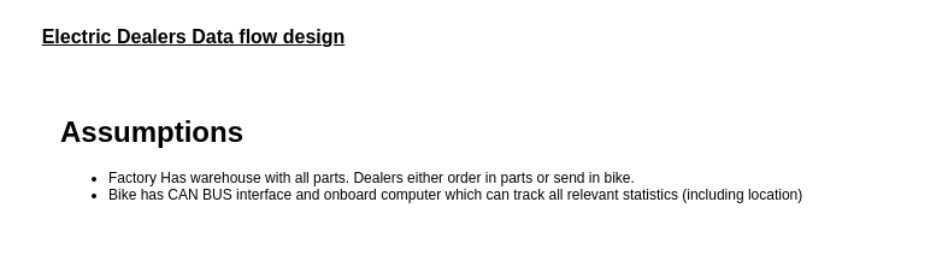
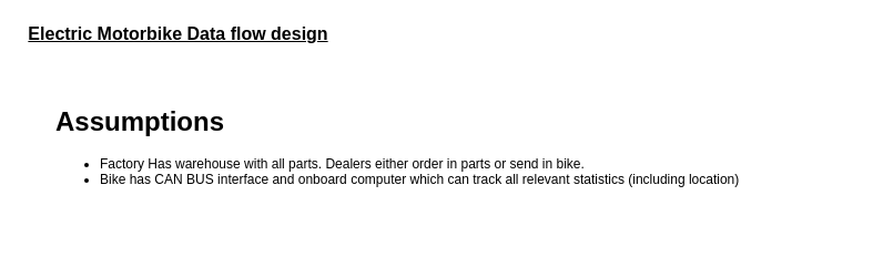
- <mxCell id="2" value="&lt;u&gt;&lt;font style=&quot;font-size: 16px&quot;&gt;&lt;b&gt;&lt;font style=&quot;font-size: 16px&quot;&gt;Electric Dealers Data flow design&lt;/font&gt;&lt;/b&gt;&lt;/font&gt;&lt;/u&gt;" style="text;html=1;align=center;verticalAlign=middle;resizable=0;points=[];autosize=1;" vertex="1" parent="1"><mxGeometry x="20" y="20" width="280" height="20" as="geometry" /></mxCell>
+ <mxCell id="2" value="&lt;u&gt;&lt;font style=&quot;font-size: 16px&quot;&gt;&lt;b&gt;&lt;font style=&quot;font-size: 16px&quot;&gt;Electric Motorbike Data flow design&lt;/font&gt;&lt;/b&gt;&lt;/font&gt;&lt;/u&gt;" style="text;html=1;align=center;verticalAlign=middle;resizable=0;points=[];autosize=1;" vertex="1" parent="1"><mxGeometry x="20" y="20" width="280" height="20" as="geometry" /></mxCell>
